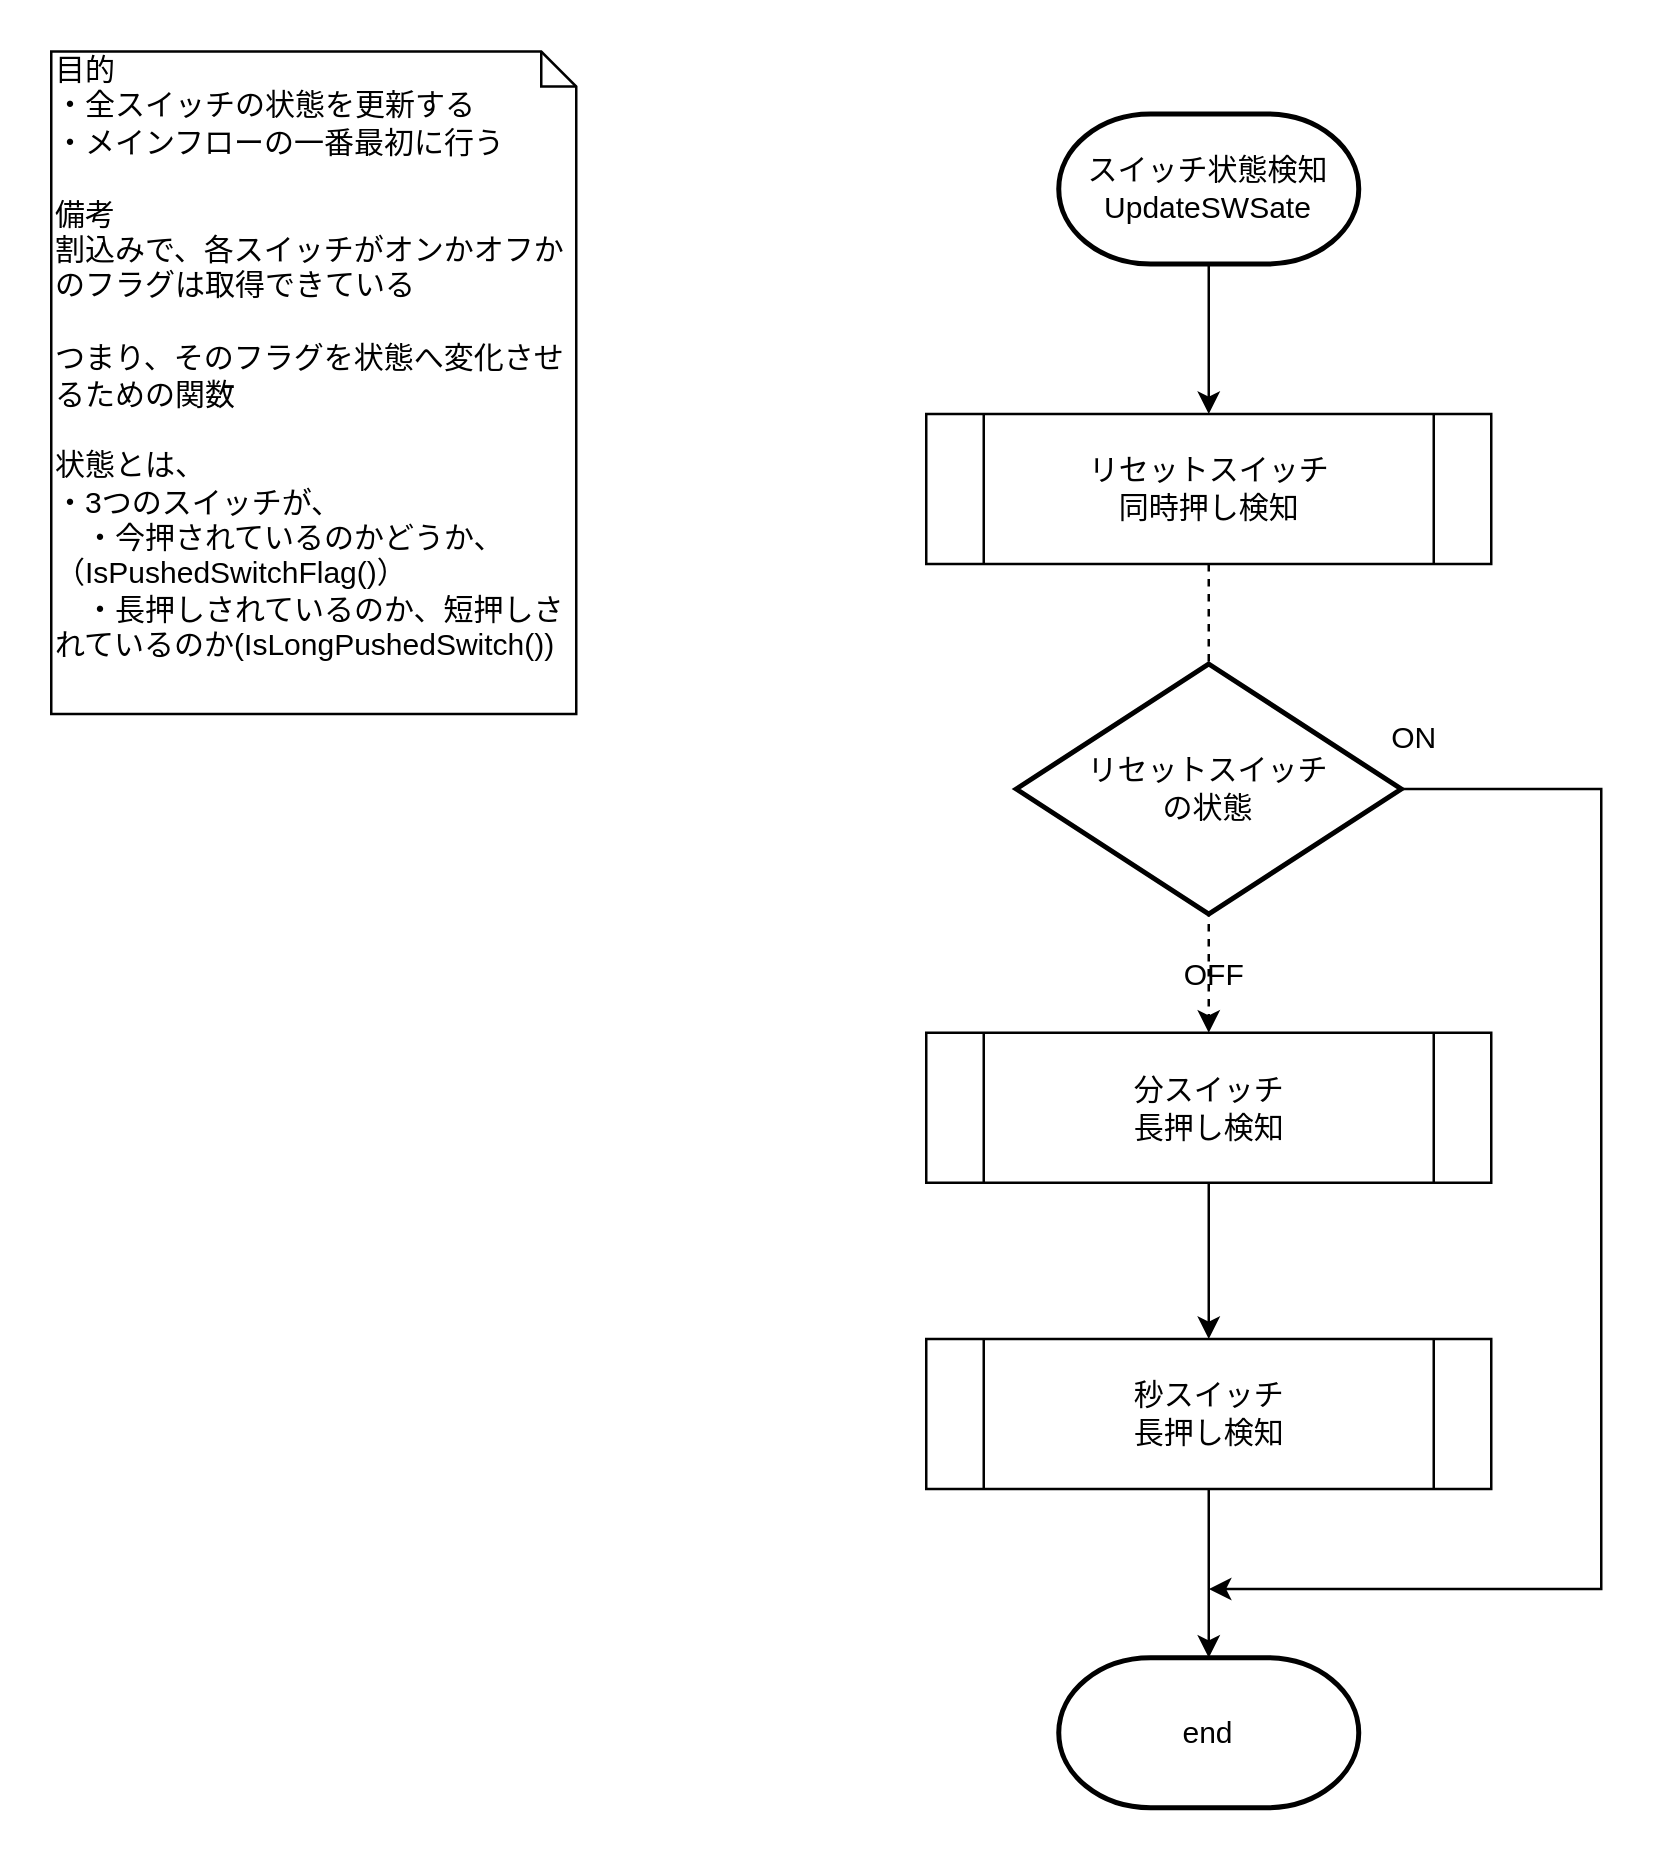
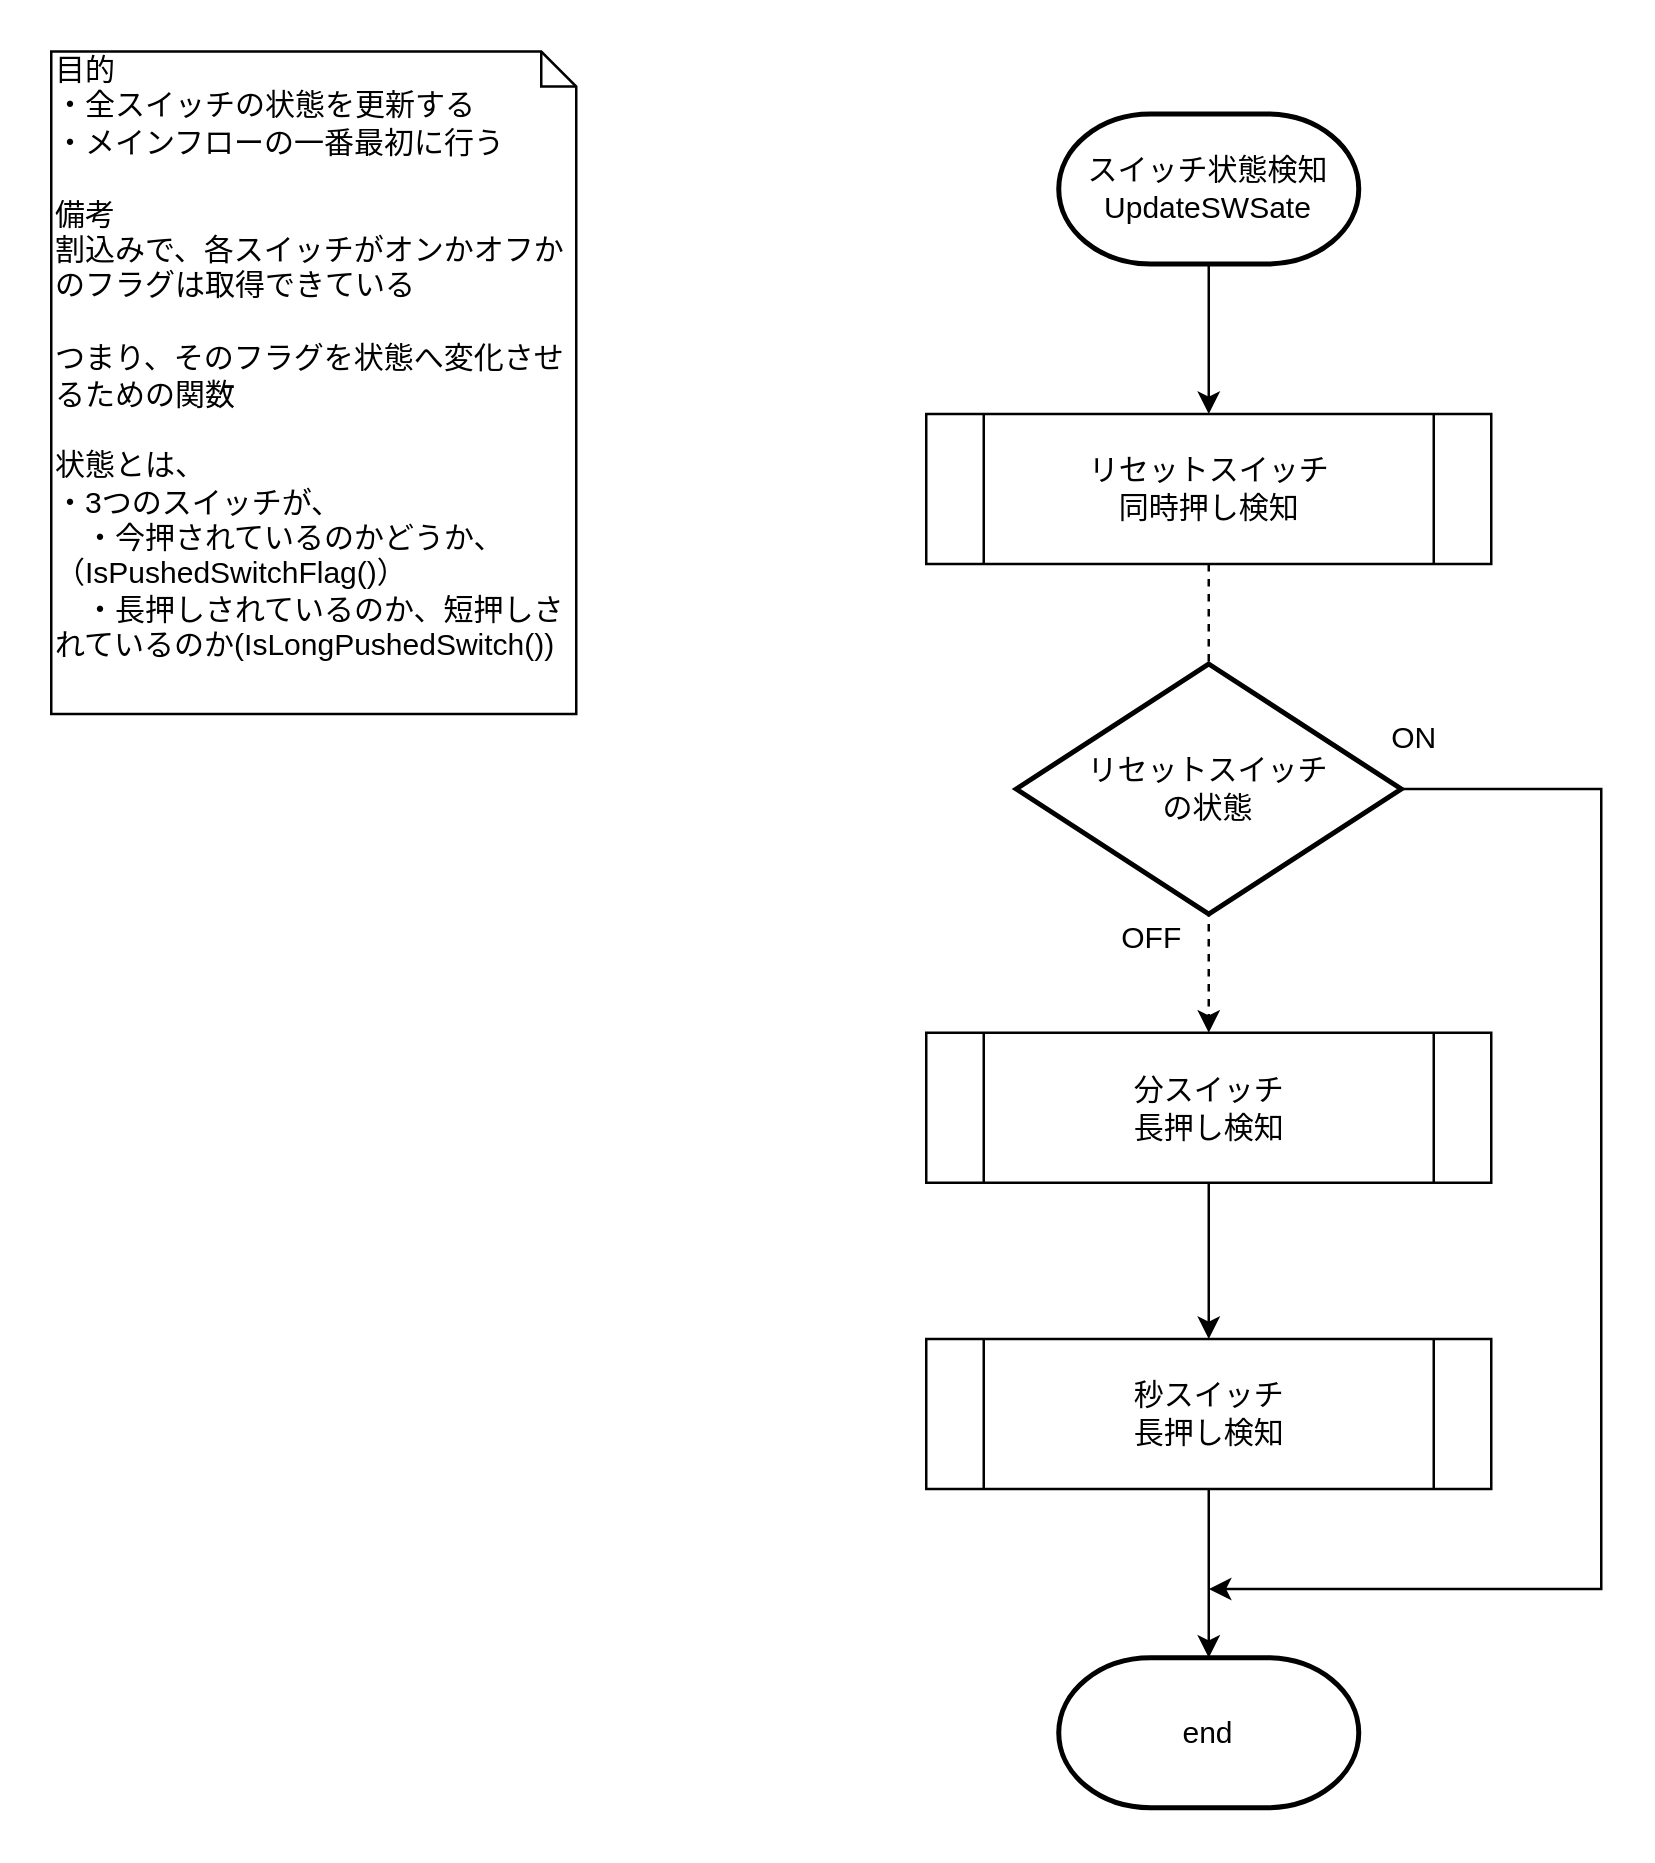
- <mxCell id="15" value="OFF" style="text;html=1;align=center;verticalAlign=middle;resizable=0;points=[];autosize=1;" parent="1" vertex="1"><mxGeometry x="465" y="380" width="40" height="20" as="geometry" /></mxCell>
+ <mxCell id="15" value="OFF" style="text;html=1;align=center;verticalAlign=middle;resizable=0;points=[];autosize=1;" parent="1" vertex="1"><mxGeometry x="440" y="365" width="40" height="20" as="geometry" /></mxCell>
